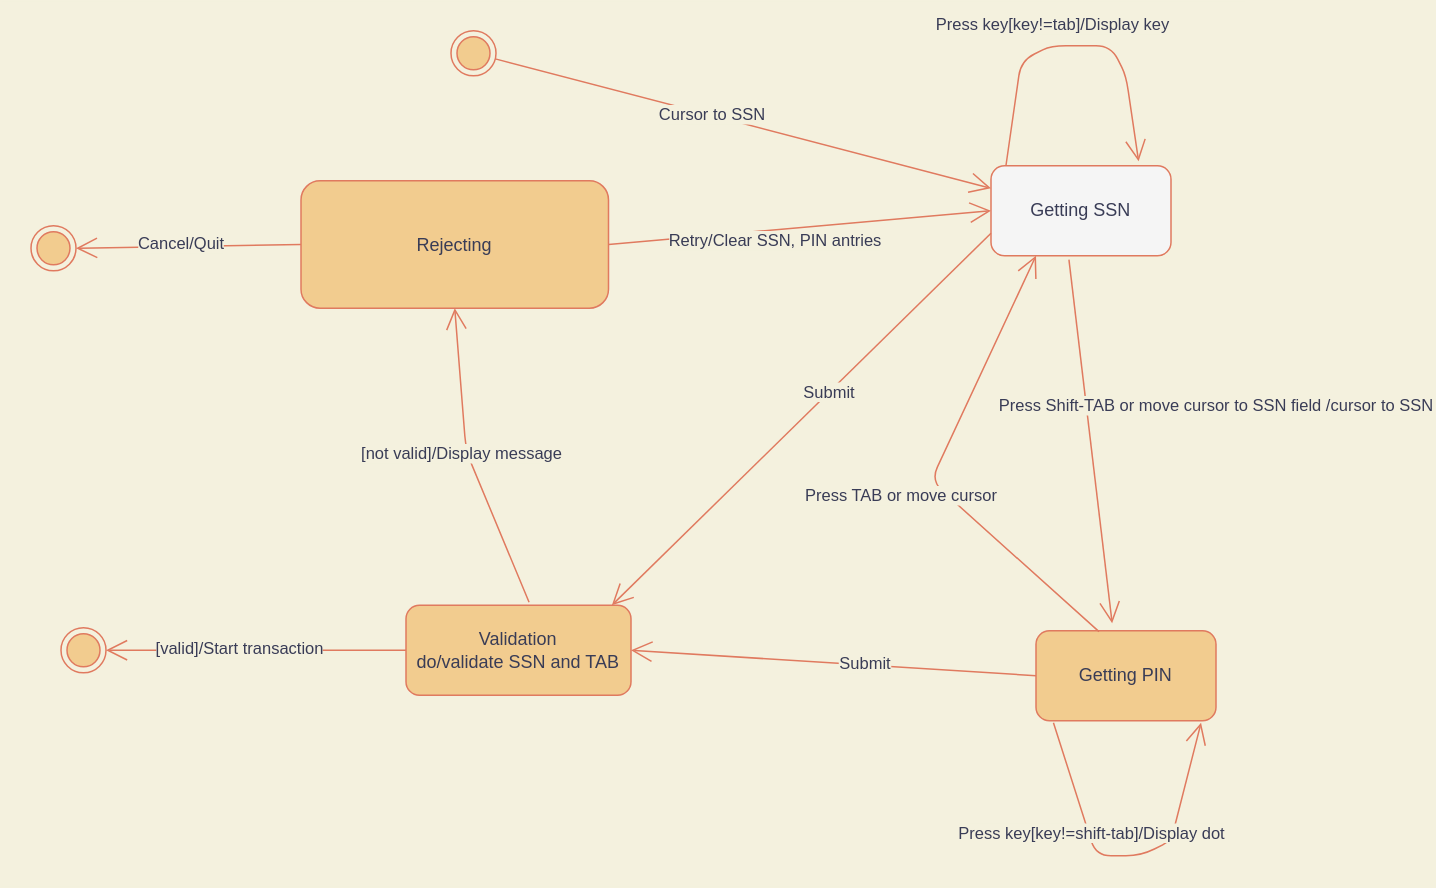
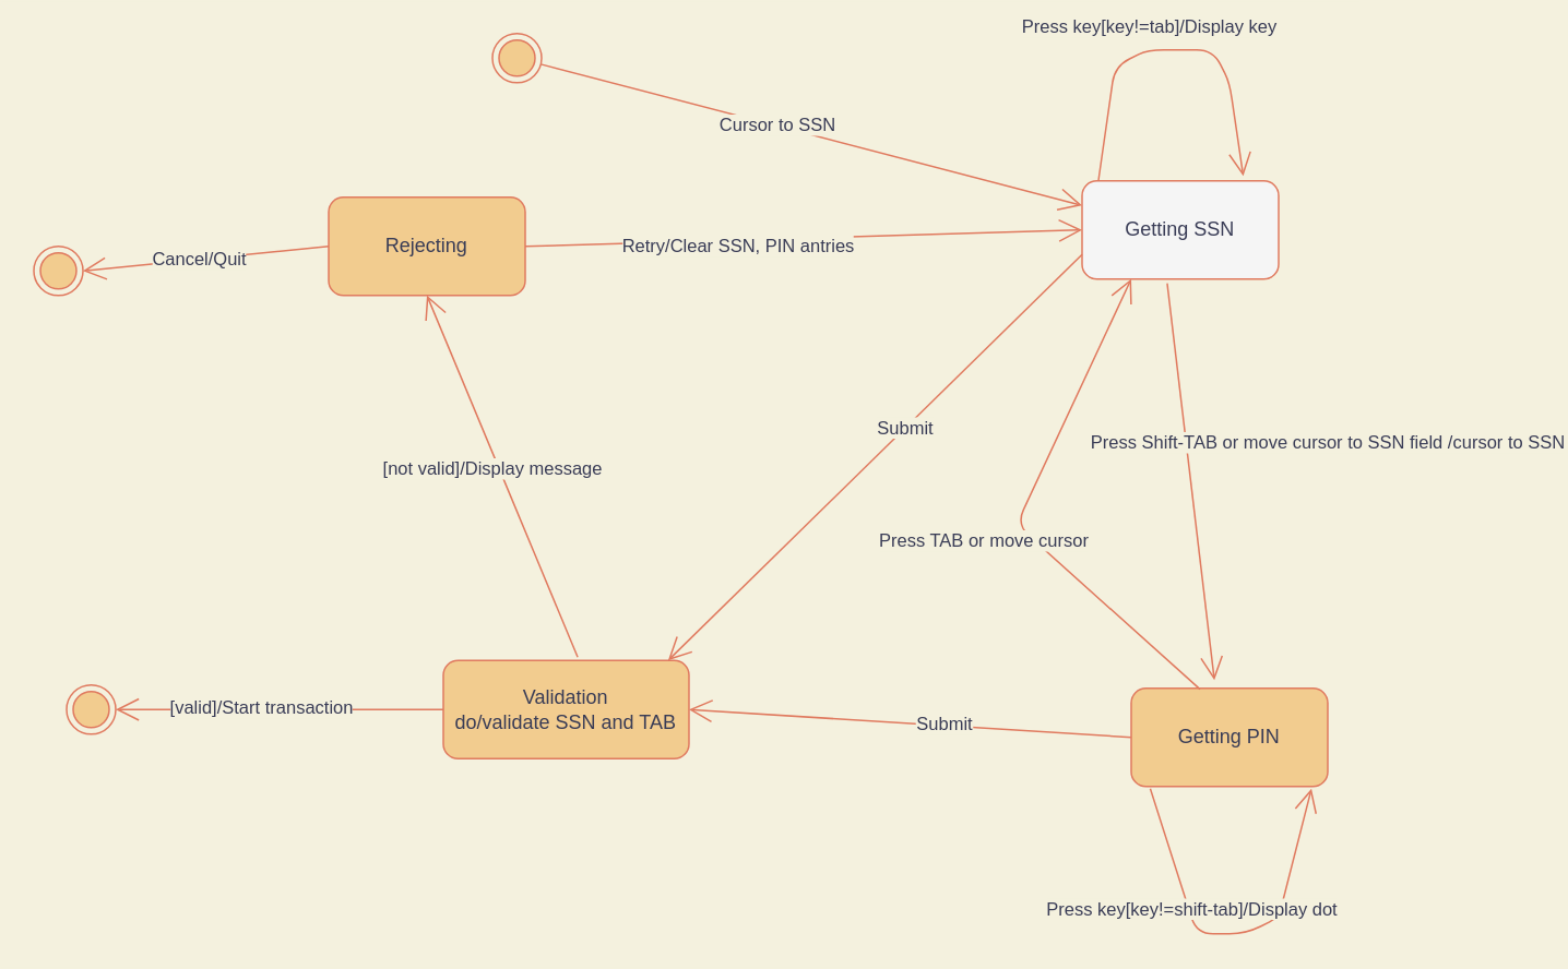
- <mxCell id="2" value="Rejecting" style="rounded=1;whiteSpace=wrap;html=1;fillColor=#F2CC8F;strokeColor=#E07A5F;fontColor=#393C56;" parent="1" vertex="1"><mxGeometry x="200" y="120" width="205" height="85" as="geometry" /></mxCell>
+ <mxCell id="2" value="Rejecting" style="rounded=1;whiteSpace=wrap;html=1;fillColor=#F2CC8F;strokeColor=#E07A5F;fontColor=#393C56;" parent="1" vertex="1"><mxGeometry x="200" y="120" width="120" height="60" as="geometry" /></mxCell>
